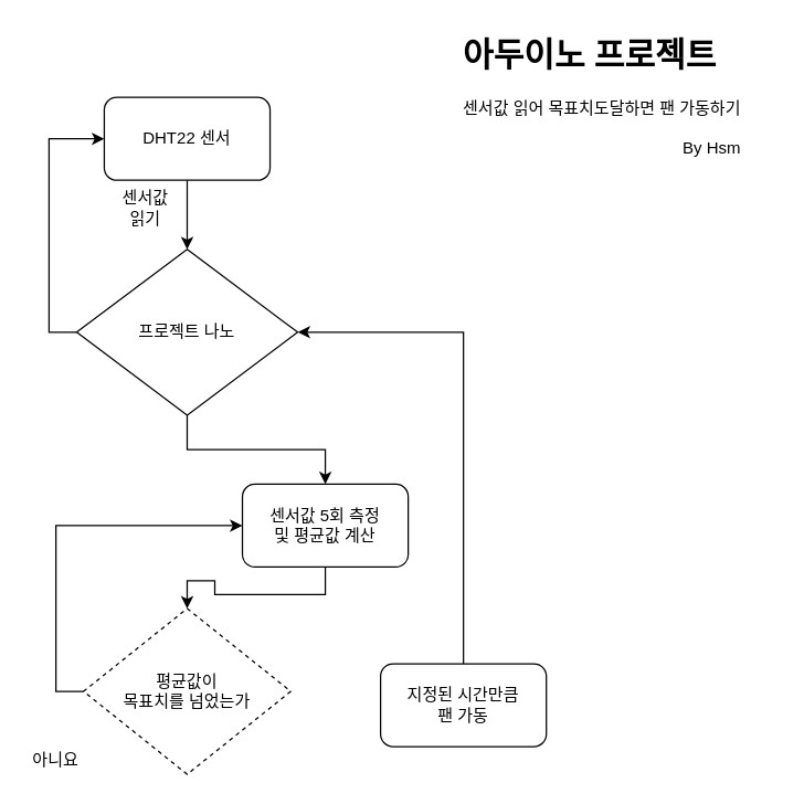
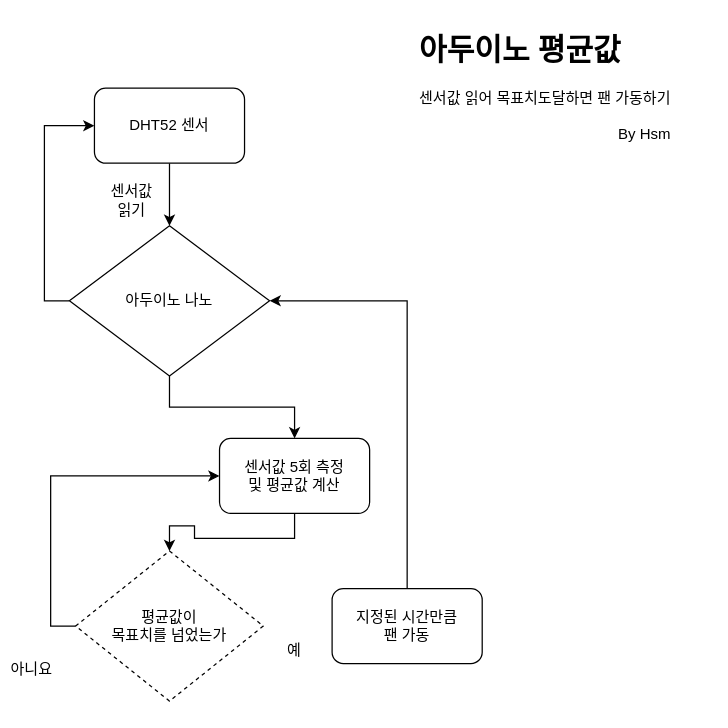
- <mxCell id="18" value="&lt;h1&gt;아두이노 프로젝트&lt;/h1&gt;&lt;div&gt;센서값 읽어 목표치도달하면 팬 가동하기&lt;/div&gt;&lt;div&gt;&lt;br&gt;&lt;/div&gt;&lt;div style=&quot;text-align: right&quot;&gt;By Hsm&lt;/div&gt;" style="text;html=1;strokeColor=none;fillColor=none;spacing=5;spacingTop=-20;whiteSpace=wrap;overflow=hidden;rounded=0;" vertex="1" parent="1"><mxGeometry x="330" y="20" width="230" height="120" as="geometry" /></mxCell>
+ <mxCell id="18" value="&lt;h1&gt;아두이노 평균값&lt;/h1&gt;&lt;div&gt;센서값 읽어 목표치도달하면 팬 가동하기&lt;/div&gt;&lt;div&gt;&lt;br&gt;&lt;/div&gt;&lt;div style=&quot;text-align: right&quot;&gt;By Hsm&lt;/div&gt;" style="text;html=1;strokeColor=none;fillColor=none;spacing=5;spacingTop=-20;whiteSpace=wrap;overflow=hidden;rounded=0;" vertex="1" parent="1"><mxGeometry x="330" y="20" width="230" height="120" as="geometry" /></mxCell>
- <mxCell id="9" value="DHT22 센서" style="text;html=1;strokeColor=none;fillColor=none;align=center;verticalAlign=middle;whiteSpace=wrap;rounded=0;" parent="1" vertex="1"><mxGeometry x="95" y="90" width="80" height="20" as="geometry" /></mxCell>
+ <mxCell id="9" value="DHT52 센서" style="text;html=1;strokeColor=none;fillColor=none;align=center;verticalAlign=middle;whiteSpace=wrap;rounded=0;" parent="1" vertex="1"><mxGeometry x="95" y="90" width="80" height="20" as="geometry" /></mxCell>
- <mxCell id="7" value="센서값읽기" style="text;html=1;strokeColor=none;fillColor=none;align=center;verticalAlign=middle;whiteSpace=wrap;rounded=0;" parent="1" vertex="1"><mxGeometry x="85" y="140" width="40" height="20" as="geometry" /></mxCell>
+ <mxCell id="7" value="센서값읽기" style="text;html=1;strokeColor=none;fillColor=none;align=center;verticalAlign=middle;whiteSpace=wrap;rounded=0;" parent="1" vertex="1"><mxGeometry x="85" y="150" width="40" height="20" as="geometry" /></mxCell>
- <mxCell id="8" value="프로젝트 나노" style="text;html=1;strokeColor=none;fillColor=none;align=center;verticalAlign=middle;whiteSpace=wrap;rounded=0;" parent="1" vertex="1"><mxGeometry x="95" y="230" width="80" height="20" as="geometry" /></mxCell>
+ <mxCell id="8" value="아두이노 나노" style="text;html=1;strokeColor=none;fillColor=none;align=center;verticalAlign=middle;whiteSpace=wrap;rounded=0;" parent="1" vertex="1"><mxGeometry x="95" y="230" width="80" height="20" as="geometry" /></mxCell>
- <mxCell id="11" value="지정된 시간만큼&lt;br&gt;팬 가동&lt;br&gt;" style="rounded=1;whiteSpace=wrap;html=1;" parent="1" vertex="1"><mxGeometry x="275" y="480" width="120" height="60" as="geometry" /></mxCell>
+ <mxCell id="11" value="지정된 시간만큼&lt;br&gt;팬 가동&lt;br&gt;" style="rounded=1;whiteSpace=wrap;html=1;" parent="1" vertex="1"><mxGeometry x="265" y="470" width="120" height="60" as="geometry" /></mxCell>
+ <mxCell id="17" value="예" style="text;html=1;strokeColor=none;fillColor=none;align=center;verticalAlign=middle;whiteSpace=wrap;rounded=0;" vertex="1" parent="1"><mxGeometry x="215" y="510" width="40" height="20" as="geometry" /></mxCell>
- <mxCell id="16" value="아니요" style="text;html=1;strokeColor=none;fillColor=none;align=center;verticalAlign=middle;whiteSpace=wrap;rounded=0;" vertex="1" parent="1"><mxGeometry x="20" y="540" width="40" height="20" as="geometry" /></mxCell>
+ <mxCell id="16" value="아니요" style="text;html=1;strokeColor=none;fillColor=none;align=center;verticalAlign=middle;whiteSpace=wrap;rounded=0;" vertex="1" parent="1"><mxGeometry x="5" y="525" width="40" height="20" as="geometry" /></mxCell>
